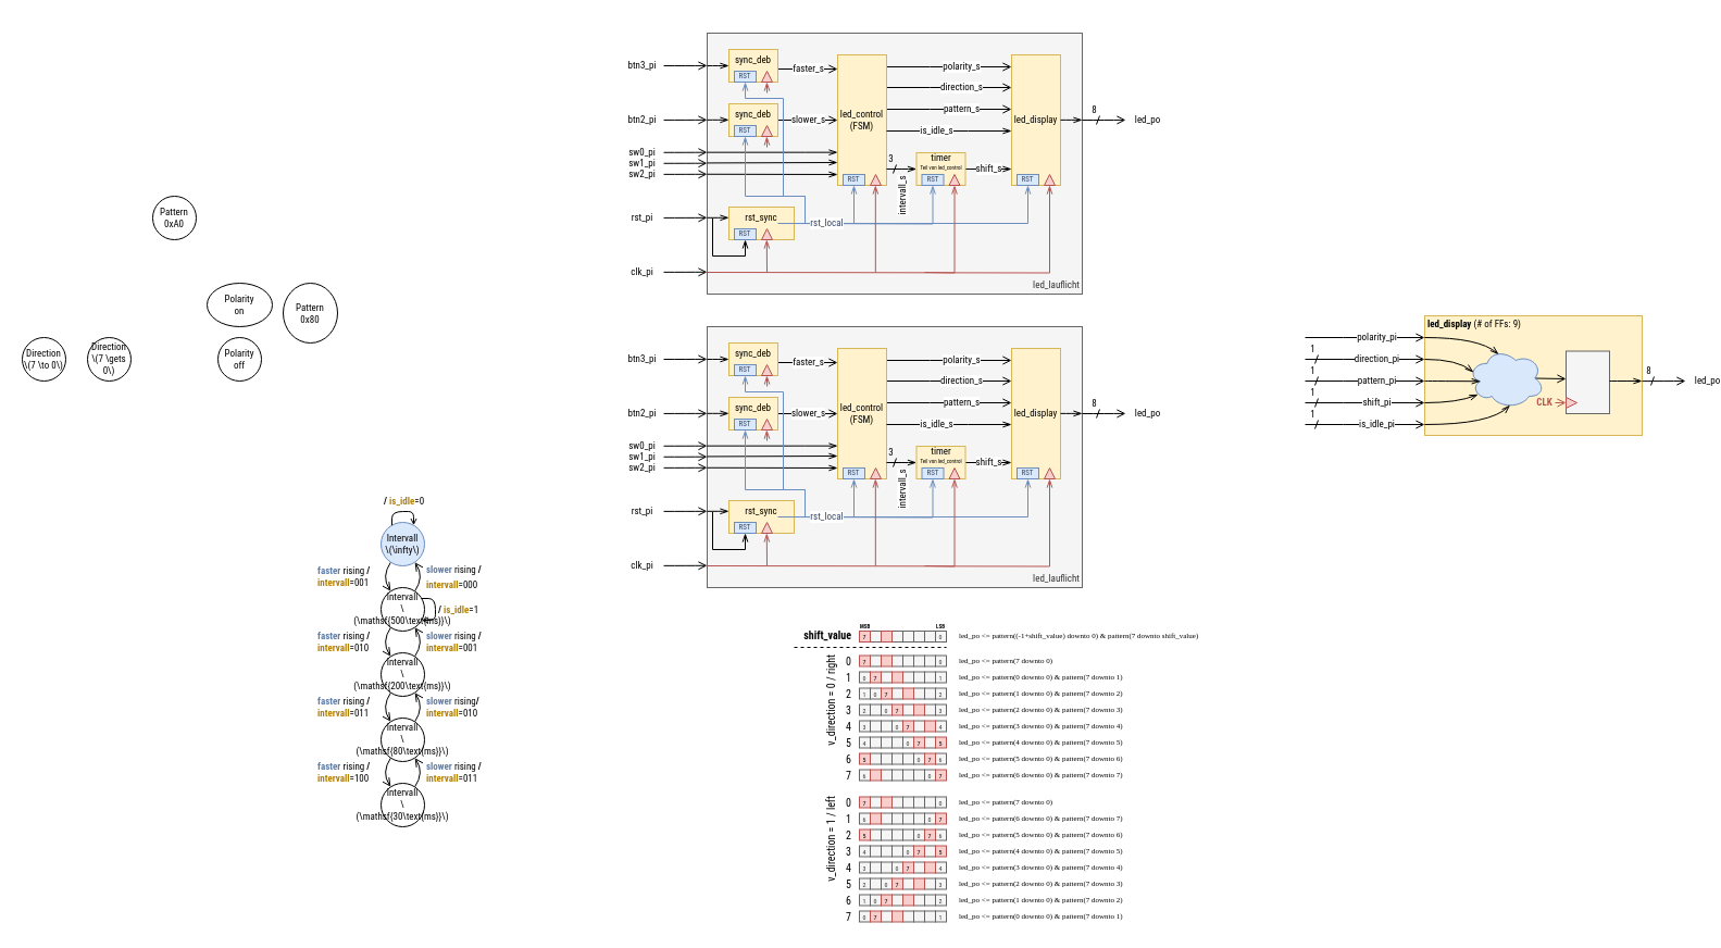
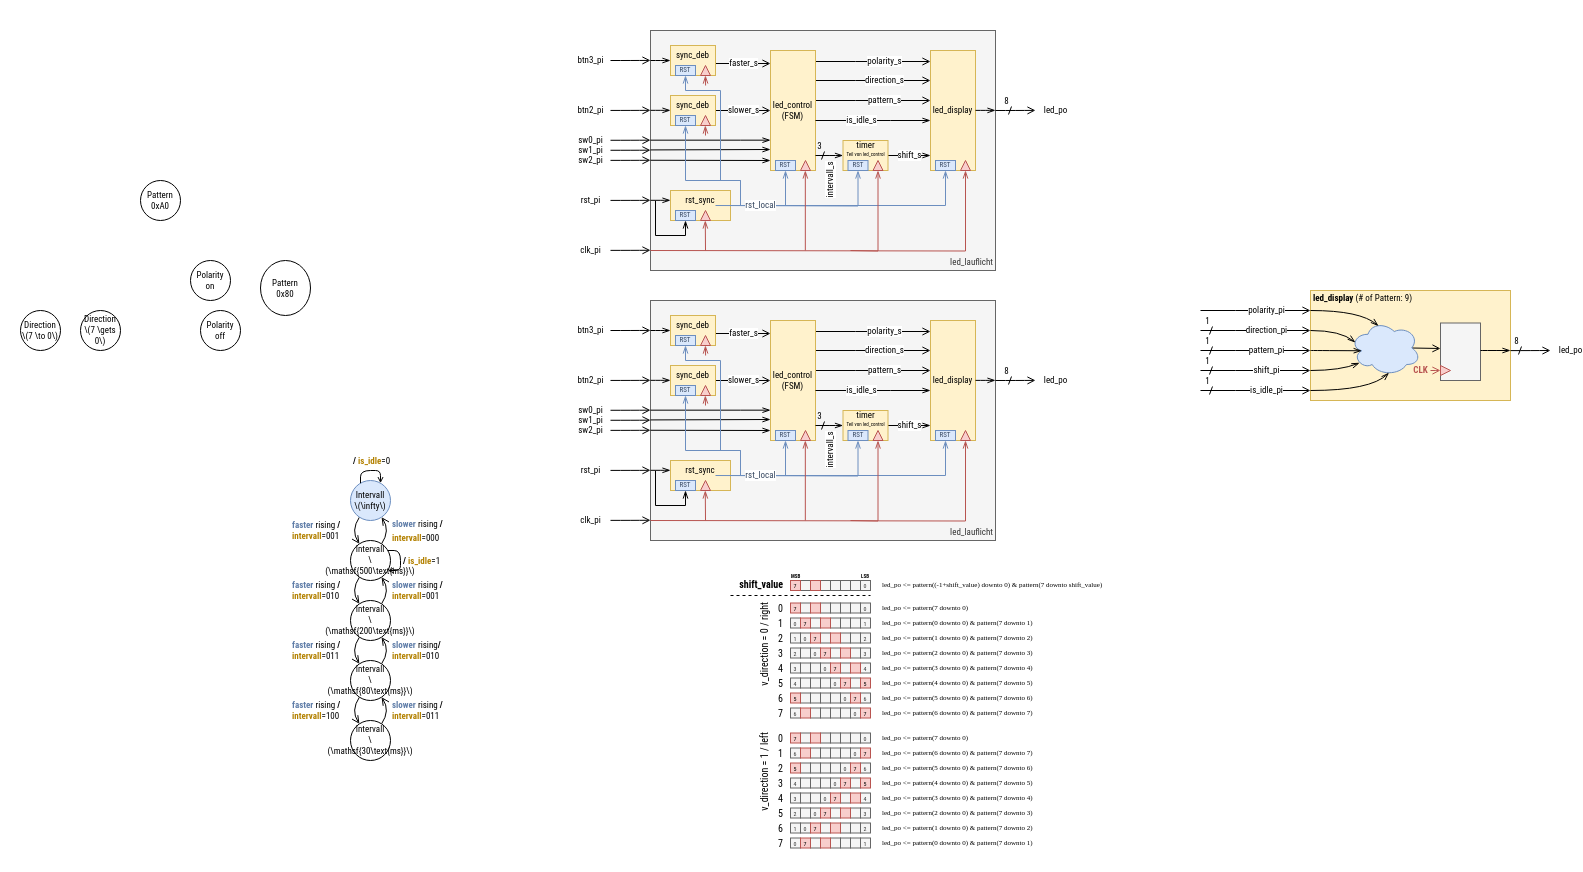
- <mxCell id="48" value="Polarity&lt;br&gt;on" style="ellipse;whiteSpace=wrap;html=1;aspect=fixed;fontFamily=Roboto Condensed;fontSize=9;fontSource=https%3A%2F%2Ffonts.googleapis.com%2Fcss%3Ffamily%3DRoboto%2BCondensed;" parent="1" vertex="1"><mxGeometry x="190" y="260" width="60" height="40" as="geometry" /></mxCell>
+ <mxCell id="48" value="Polarity&lt;br&gt;on" style="ellipse;whiteSpace=wrap;html=1;aspect=fixed;fontFamily=Roboto Condensed;fontSize=9;fontSource=https%3A%2F%2Ffonts.googleapis.com%2Fcss%3Ffamily%3DRoboto%2BCondensed;" parent="1" vertex="1"><mxGeometry x="190" y="260" width="40" height="40" as="geometry" /></mxCell>
- <mxCell id="319" value="led_display&lt;span style=&quot;font-weight: normal&quot;&gt; (# of FFs: 9)&lt;/span&gt;" style="rounded=0;whiteSpace=wrap;html=1;shadow=0;fontFamily=Roboto Condensed;fontSource=https%3A%2F%2Ffonts.googleapis.com%2Fcss%3Ffamily%3DRoboto%2BCondensed;fontSize=9;fillColor=#fff2cc;strokeColor=#d6b656;align=left;verticalAlign=top;spacingLeft=1;spacingBottom=0;spacingTop=-4;fontStyle=1" vertex="1" parent="1"><mxGeometry x="1310" y="290" width="200" height="110" as="geometry" /></mxCell>
+ <mxCell id="319" value="led_display&lt;span style=&quot;font-weight: normal&quot;&gt; (# of Pattern: 9)&lt;/span&gt;" style="rounded=0;whiteSpace=wrap;html=1;shadow=0;fontFamily=Roboto Condensed;fontSource=https%3A%2F%2Ffonts.googleapis.com%2Fcss%3Ffamily%3DRoboto%2BCondensed;fontSize=9;fillColor=#fff2cc;strokeColor=#d6b656;align=left;verticalAlign=top;spacingLeft=1;spacingBottom=0;spacingTop=-4;fontStyle=1" vertex="1" parent="1"><mxGeometry x="1310" y="290" width="200" height="110" as="geometry" /></mxCell>
